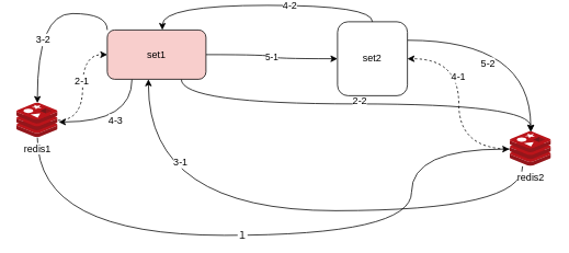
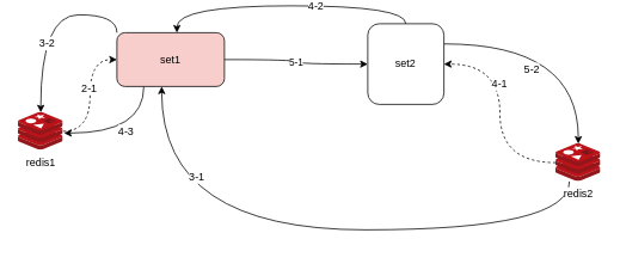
- <mxCell id="12" style="edgeStyle=orthogonalEdgeStyle;curved=1;rounded=0;orthogonalLoop=1;jettySize=auto;html=1;exitX=0.75;exitY=1;exitDx=0;exitDy=0;" edge="1" parent="1" source="19" target="11"><mxGeometry relative="1" as="geometry"><Array as="points"><mxPoint x="220" y="120" /><mxPoint x="645" y="120" /></Array></mxGeometry></mxCell>
- <mxCell id="13" value="2-2" style="text;html=1;align=center;verticalAlign=middle;resizable=0;points=[];;labelBackgroundColor=#ffffff;" vertex="1" connectable="0" parent="12"><mxGeometry x="0.007" y="5" relative="1" as="geometry"><mxPoint as="offset" /></mxGeometry></mxCell>
- <mxCell id="2" style="edgeStyle=orthogonalEdgeStyle;rounded=0;orthogonalLoop=1;jettySize=auto;html=1;entryX=-0.02;entryY=0.5;entryDx=0;entryDy=0;entryPerimeter=0;curved=1;" edge="1" parent="1" source="6" target="11"><mxGeometry relative="1" as="geometry"><mxPoint x="241" y="175" as="targetPoint" /><Array as="points"><mxPoint x="45" y="280" /><mxPoint x="500" y="280" /><mxPoint x="500" y="175" /></Array></mxGeometry></mxCell>
- <mxCell id="3" value="１" style="text;html=1;align=center;verticalAlign=middle;resizable=0;points=[];;labelBackgroundColor=#ffffff;" vertex="1" connectable="0" parent="2"><mxGeometry x="0.181" y="2" relative="1" as="geometry"><mxPoint x="-104" y="2" as="offset" /></mxGeometry></mxCell>
